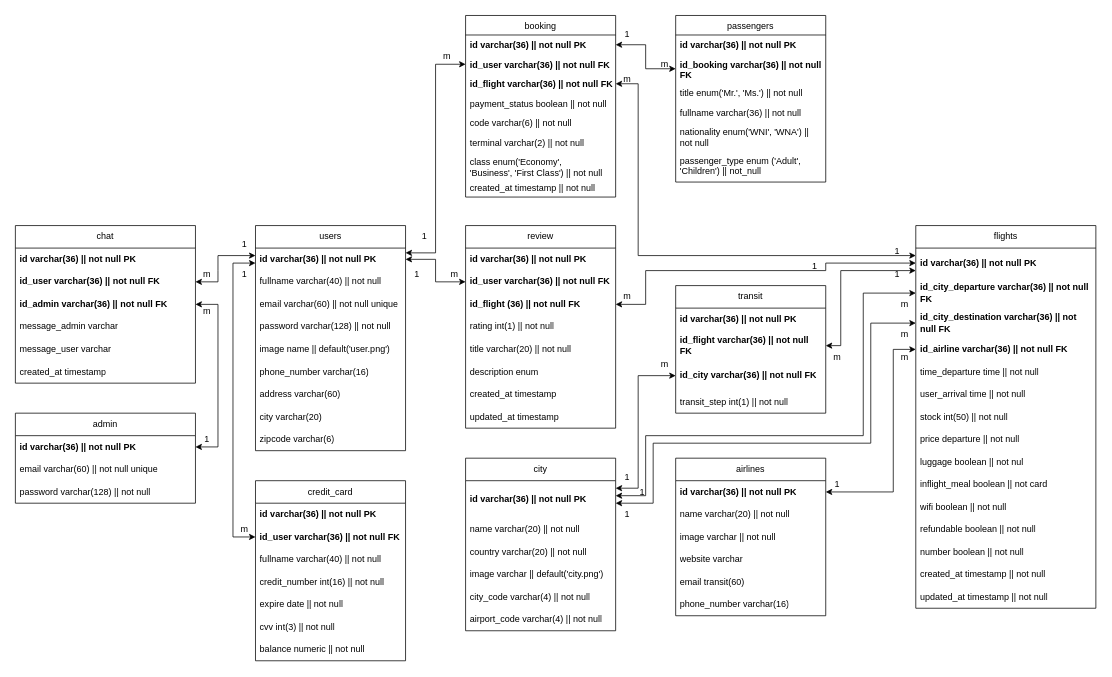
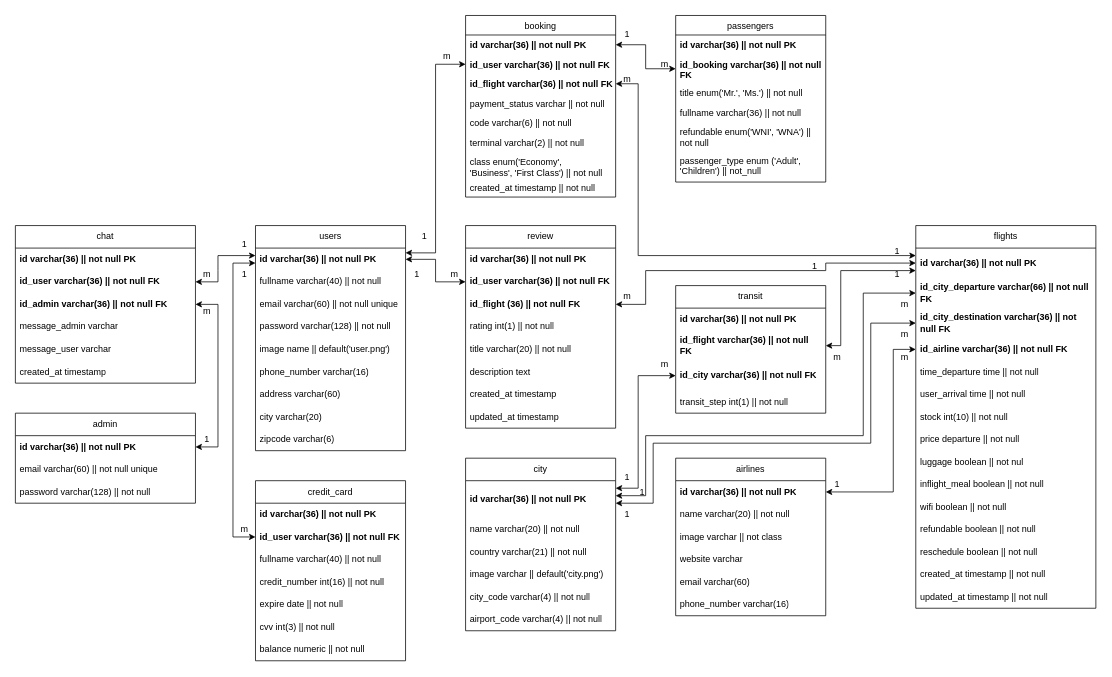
- <mxCell id="6" value="payment_status boolean || not null" style="text;strokeColor=none;fillColor=none;align=left;verticalAlign=top;spacingLeft=4;spacingRight=4;overflow=hidden;rotatable=0;points=[[0,0.5],[1,0.5]];portConstraint=eastwest;" vertex="1" parent="2"><mxGeometry y="104" width="200" height="26" as="geometry" /></mxCell>
+ <mxCell id="6" value="payment_status varchar || not null" style="text;strokeColor=none;fillColor=none;align=left;verticalAlign=top;spacingLeft=4;spacingRight=4;overflow=hidden;rotatable=0;points=[[0,0.5],[1,0.5]];portConstraint=eastwest;" vertex="1" parent="2"><mxGeometry y="104" width="200" height="26" as="geometry" /></mxCell>
- <mxCell id="99" value="nationality enum('WNI', 'WNA') || &#10;not null" style="text;strokeColor=none;fillColor=none;align=left;verticalAlign=top;spacingLeft=4;spacingRight=4;overflow=hidden;rotatable=0;points=[[0,0.5],[1,0.5]];portConstraint=eastwest;" vertex="1" parent="94"><mxGeometry y="142" width="200" height="38" as="geometry" /></mxCell>
+ <mxCell id="99" value="refundable enum('WNI', 'WNA') || &#10;not null" style="text;strokeColor=none;fillColor=none;align=left;verticalAlign=top;spacingLeft=4;spacingRight=4;overflow=hidden;rotatable=0;points=[[0,0.5],[1,0.5]];portConstraint=eastwest;" vertex="1" parent="94"><mxGeometry y="142" width="200" height="38" as="geometry" /></mxCell>
- <mxCell id="49" value="&lt;span style=&quot;&quot;&gt;&lt;b&gt;id_city_departure varchar(36) || not null FK&lt;/b&gt;&lt;/span&gt;" style="text;strokeColor=none;fillColor=none;align=left;verticalAlign=middle;spacingLeft=4;spacingRight=4;overflow=hidden;points=[[0,0.5],[1,0.5]];portConstraint=eastwest;rotatable=0;whiteSpace=wrap;html=1;" vertex="1" parent="47"><mxGeometry y="70" width="240" height="40" as="geometry" /></mxCell>
+ <mxCell id="49" value="&lt;span style=&quot;&quot;&gt;&lt;b&gt;id_city_departure varchar(66) || not null FK&lt;/b&gt;&lt;/span&gt;" style="text;strokeColor=none;fillColor=none;align=left;verticalAlign=middle;spacingLeft=4;spacingRight=4;overflow=hidden;points=[[0,0.5],[1,0.5]];portConstraint=eastwest;rotatable=0;whiteSpace=wrap;html=1;" vertex="1" parent="47"><mxGeometry y="70" width="240" height="40" as="geometry" /></mxCell>
- <mxCell id="87" value="&lt;span style=&quot;&quot;&gt;description enum&lt;/span&gt;" style="text;strokeColor=none;fillColor=none;align=left;verticalAlign=middle;spacingLeft=4;spacingRight=4;overflow=hidden;points=[[0,0.5],[1,0.5]];portConstraint=eastwest;rotatable=0;whiteSpace=wrap;html=1;" vertex="1" parent="81"><mxGeometry y="180" width="200" height="30" as="geometry" /></mxCell>
+ <mxCell id="87" value="&lt;span style=&quot;&quot;&gt;description text&lt;/span&gt;" style="text;strokeColor=none;fillColor=none;align=left;verticalAlign=middle;spacingLeft=4;spacingRight=4;overflow=hidden;points=[[0,0.5],[1,0.5]];portConstraint=eastwest;rotatable=0;whiteSpace=wrap;html=1;" vertex="1" parent="81"><mxGeometry y="180" width="200" height="30" as="geometry" /></mxCell>
- <mxCell id="54" value="&lt;span style=&quot;&quot;&gt;stock int(50) || not null&lt;/span&gt;" style="text;strokeColor=none;fillColor=none;align=left;verticalAlign=middle;spacingLeft=4;spacingRight=4;overflow=hidden;points=[[0,0.5],[1,0.5]];portConstraint=eastwest;rotatable=0;whiteSpace=wrap;html=1;" vertex="1" parent="47"><mxGeometry y="240" width="240" height="30" as="geometry" /></mxCell>
+ <mxCell id="54" value="&lt;span style=&quot;&quot;&gt;stock int(10) || not null&lt;/span&gt;" style="text;strokeColor=none;fillColor=none;align=left;verticalAlign=middle;spacingLeft=4;spacingRight=4;overflow=hidden;points=[[0,0.5],[1,0.5]];portConstraint=eastwest;rotatable=0;whiteSpace=wrap;html=1;" vertex="1" parent="47"><mxGeometry y="240" width="240" height="30" as="geometry" /></mxCell>
- <mxCell id="57" value="&lt;span style=&quot;&quot;&gt;inflight_meal boolean || not card&lt;/span&gt;" style="text;strokeColor=none;fillColor=none;align=left;verticalAlign=middle;spacingLeft=4;spacingRight=4;overflow=hidden;points=[[0,0.5],[1,0.5]];portConstraint=eastwest;rotatable=0;whiteSpace=wrap;html=1;" vertex="1" parent="47"><mxGeometry y="330" width="240" height="30" as="geometry" /></mxCell>
+ <mxCell id="57" value="&lt;span style=&quot;&quot;&gt;inflight_meal boolean || not null&lt;/span&gt;" style="text;strokeColor=none;fillColor=none;align=left;verticalAlign=middle;spacingLeft=4;spacingRight=4;overflow=hidden;points=[[0,0.5],[1,0.5]];portConstraint=eastwest;rotatable=0;whiteSpace=wrap;html=1;" vertex="1" parent="47"><mxGeometry y="330" width="240" height="30" as="geometry" /></mxCell>
- <mxCell id="66" value="image varchar || not null" style="text;strokeColor=none;fillColor=none;align=left;verticalAlign=middle;spacingLeft=4;spacingRight=4;overflow=hidden;points=[[0,0.5],[1,0.5]];portConstraint=eastwest;rotatable=0;whiteSpace=wrap;html=1;" vertex="1" parent="63"><mxGeometry y="90" width="200" height="30" as="geometry" /></mxCell>
+ <mxCell id="66" value="image varchar || not class" style="text;strokeColor=none;fillColor=none;align=left;verticalAlign=middle;spacingLeft=4;spacingRight=4;overflow=hidden;points=[[0,0.5],[1,0.5]];portConstraint=eastwest;rotatable=0;whiteSpace=wrap;html=1;" vertex="1" parent="63"><mxGeometry y="90" width="200" height="30" as="geometry" /></mxCell>
- <mxCell id="43" value="&lt;span style=&quot;&quot;&gt;country varchar(20) || not null&lt;/span&gt;" style="text;strokeColor=none;fillColor=none;align=left;verticalAlign=middle;spacingLeft=4;spacingRight=4;overflow=hidden;points=[[0,0.5],[1,0.5]];portConstraint=eastwest;rotatable=0;whiteSpace=wrap;html=1;" vertex="1" parent="40"><mxGeometry y="110" width="200" height="30" as="geometry" /></mxCell>
+ <mxCell id="43" value="&lt;span style=&quot;&quot;&gt;country varchar(21) || not null&lt;/span&gt;" style="text;strokeColor=none;fillColor=none;align=left;verticalAlign=middle;spacingLeft=4;spacingRight=4;overflow=hidden;points=[[0,0.5],[1,0.5]];portConstraint=eastwest;rotatable=0;whiteSpace=wrap;html=1;" vertex="1" parent="40"><mxGeometry y="110" width="200" height="30" as="geometry" /></mxCell>
- <mxCell id="60" value="number boolean || not null" style="text;strokeColor=none;fillColor=none;align=left;verticalAlign=middle;spacingLeft=4;spacingRight=4;overflow=hidden;points=[[0,0.5],[1,0.5]];portConstraint=eastwest;rotatable=0;whiteSpace=wrap;html=1;" vertex="1" parent="47"><mxGeometry y="420" width="240" height="30" as="geometry" /></mxCell>
+ <mxCell id="60" value="reschedule boolean || not null" style="text;strokeColor=none;fillColor=none;align=left;verticalAlign=middle;spacingLeft=4;spacingRight=4;overflow=hidden;points=[[0,0.5],[1,0.5]];portConstraint=eastwest;rotatable=0;whiteSpace=wrap;html=1;" vertex="1" parent="47"><mxGeometry y="420" width="240" height="30" as="geometry" /></mxCell>
- <mxCell id="68" value="email transit(60)" style="text;strokeColor=none;fillColor=none;align=left;verticalAlign=middle;spacingLeft=4;spacingRight=4;overflow=hidden;points=[[0,0.5],[1,0.5]];portConstraint=eastwest;rotatable=0;whiteSpace=wrap;html=1;" vertex="1" parent="63"><mxGeometry y="150" width="200" height="30" as="geometry" /></mxCell>
+ <mxCell id="68" value="email varchar(60)" style="text;strokeColor=none;fillColor=none;align=left;verticalAlign=middle;spacingLeft=4;spacingRight=4;overflow=hidden;points=[[0,0.5],[1,0.5]];portConstraint=eastwest;rotatable=0;whiteSpace=wrap;html=1;" vertex="1" parent="63"><mxGeometry y="150" width="200" height="30" as="geometry" /></mxCell>
